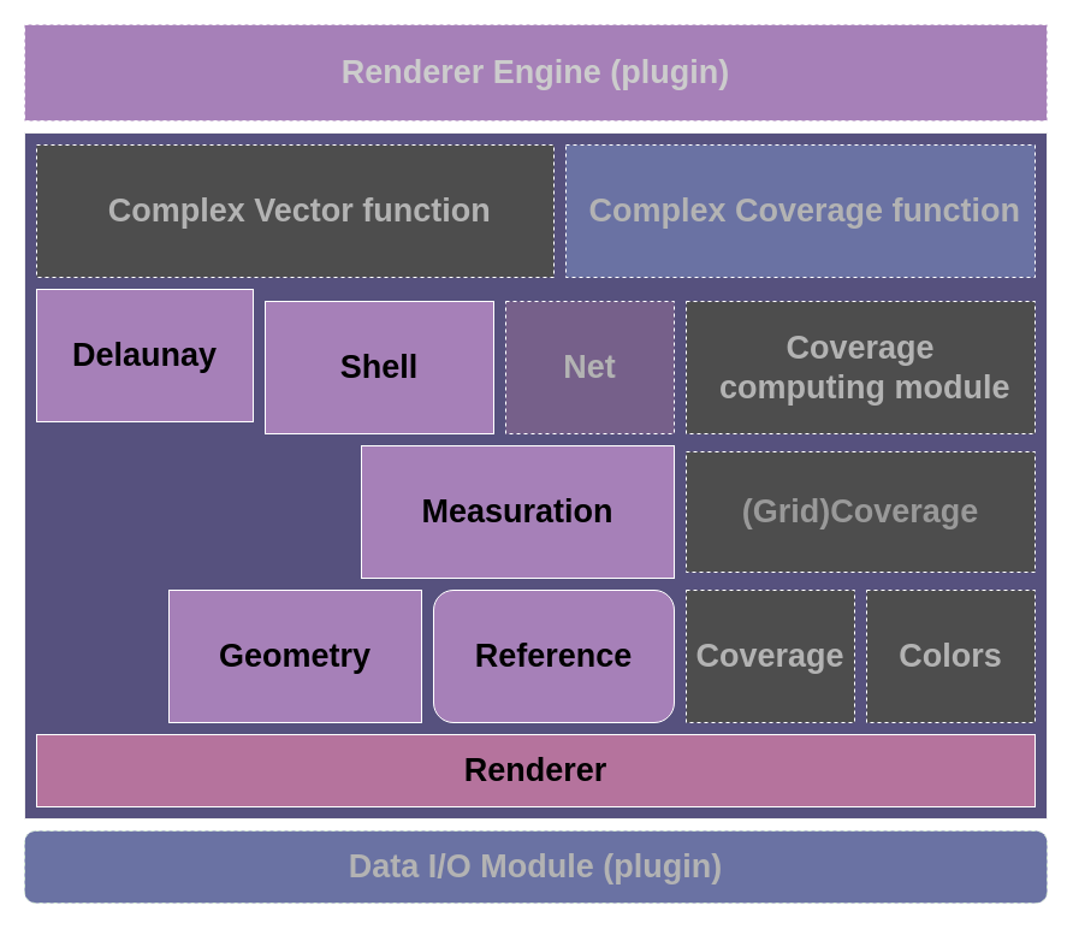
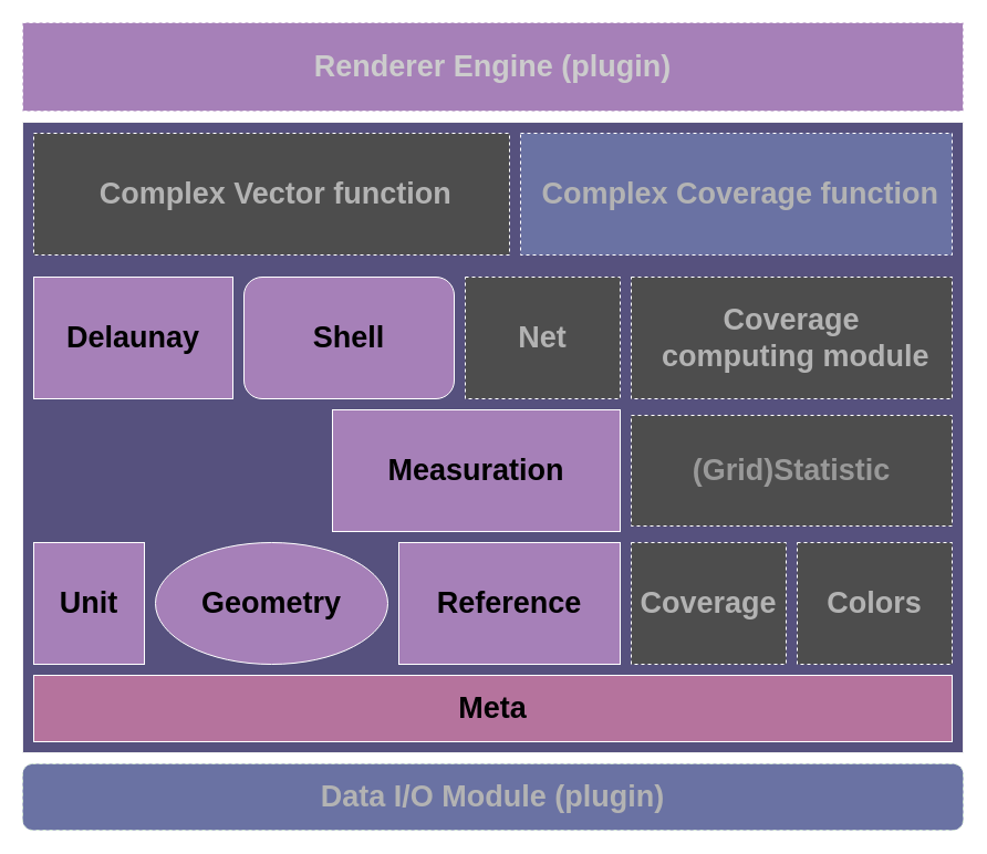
- <mxCell id="8" value="&lt;span style=&quot;font-size: 27px;&quot;&gt;&lt;b&gt;Delaunay&lt;/b&gt;&lt;/span&gt;" style="rounded=0;whiteSpace=wrap;html=1;fillColor=#A680B8;strokeColor=#FFFFFF;" parent="1" vertex="1"><mxGeometry x="30" y="240" width="180" height="110" as="geometry" /></mxCell>
+ <mxCell id="8" value="&lt;span style=&quot;font-size: 27px;&quot;&gt;&lt;b&gt;Delaunay&lt;/b&gt;&lt;/span&gt;" style="rounded=0;whiteSpace=wrap;html=1;fillColor=#A680B8;strokeColor=#FFFFFF;" parent="1" vertex="1"><mxGeometry x="30" y="250" width="180" height="110" as="geometry" /></mxCell>
- <mxCell id="9" value="&lt;span style=&quot;font-size: 27px;&quot;&gt;&lt;b&gt;Shell&lt;/b&gt;&lt;/span&gt;" style="rounded=0;whiteSpace=wrap;html=1;fillColor=#A680B8;strokeColor=#FFFFFF;" parent="1" vertex="1"><mxGeometry x="220" y="250" width="190" height="110" as="geometry" /></mxCell>
+ <mxCell id="9" value="&lt;span style=&quot;font-size: 27px;&quot;&gt;&lt;b&gt;Shell&lt;/b&gt;&lt;/span&gt;" style="whiteSpace=wrap;html=1;fillColor=#A680B8;strokeColor=#FFFFFF;rounded=1;" parent="1" vertex="1"><mxGeometry x="220" y="250" width="190" height="110" as="geometry" /></mxCell>
- <mxCell id="12" value="&lt;font color=&quot;#b3b3b3&quot;&gt;&lt;span style=&quot;font-size: 27px;&quot;&gt;&lt;b&gt;Net&lt;/b&gt;&lt;/span&gt;&lt;/font&gt;" style="rounded=0;whiteSpace=wrap;html=1;fillColor=#76608a;strokeColor=#FFFFFF;dashed=1;strokeWidth=1;fontColor=#ffffff;" parent="1" vertex="1"><mxGeometry x="420" y="250" width="140" height="110" as="geometry" /></mxCell>
+ <mxCell id="12" value="&lt;font color=&quot;#b3b3b3&quot;&gt;&lt;span style=&quot;font-size: 27px;&quot;&gt;&lt;b&gt;Net&lt;/b&gt;&lt;/span&gt;&lt;/font&gt;" style="rounded=0;whiteSpace=wrap;html=1;fillColor=#4d4d4d;strokeColor=#FFFFFF;dashed=1;strokeWidth=1;fontColor=#ffffff;" parent="1" vertex="1"><mxGeometry x="420" y="250" width="140" height="110" as="geometry" /></mxCell>
- <mxCell id="13" value="&lt;span style=&quot;font-size: 27px;&quot;&gt;&lt;b style=&quot;&quot;&gt;&lt;font color=&quot;#999999&quot;&gt;(Grid)Coverage&lt;/font&gt;&lt;/b&gt;&lt;/span&gt;" style="rounded=0;whiteSpace=wrap;html=1;fillColor=#4D4D4D;strokeColor=#FFFFFF;dashed=1;strokeWidth=1;" parent="1" vertex="1"><mxGeometry x="570" y="375" width="290" height="100" as="geometry" /></mxCell>
+ <mxCell id="13" value="&lt;span style=&quot;font-size: 27px;&quot;&gt;&lt;b style=&quot;&quot;&gt;&lt;font color=&quot;#999999&quot;&gt;(Grid)Statistic&lt;/font&gt;&lt;/b&gt;&lt;/span&gt;" style="rounded=0;whiteSpace=wrap;html=1;fillColor=#4D4D4D;strokeColor=#FFFFFF;dashed=1;strokeWidth=1;" parent="1" vertex="1"><mxGeometry x="570" y="375" width="290" height="100" as="geometry" /></mxCell>
+ <mxCell id="5" value="&lt;span style=&quot;font-size: 27px;&quot;&gt;&lt;b&gt;Unit&lt;/b&gt;&lt;/span&gt;" style="rounded=0;whiteSpace=wrap;html=1;fillColor=#A680B8;strokeColor=#FFFFFF;" parent="1" vertex="1"><mxGeometry x="30" y="490" width="100" height="110" as="geometry" /></mxCell>
- <mxCell id="4" value="&lt;span style=&quot;font-size: 27px;&quot;&gt;&lt;b&gt;Geometry&lt;/b&gt;&lt;/span&gt;" style="rounded=0;whiteSpace=wrap;html=1;fillColor=#A680B8;strokeColor=#FFFFFF;" parent="1" vertex="1"><mxGeometry x="140" y="490" width="210" height="110" as="geometry" /></mxCell>
+ <mxCell id="4" value="&lt;span style=&quot;font-size: 27px;&quot;&gt;&lt;b&gt;Geometry&lt;/b&gt;&lt;/span&gt;" style="ellipse;whiteSpace=wrap;html=1;fillColor=#A680B8;strokeColor=#FFFFFF;" parent="1" vertex="1"><mxGeometry x="140" y="490" width="210" height="110" as="geometry" /></mxCell>
- <mxCell id="6" value="&lt;span style=&quot;font-size: 27px;&quot;&gt;&lt;b&gt;Reference&lt;/b&gt;&lt;/span&gt;" style="whiteSpace=wrap;html=1;fillColor=#A680B8;strokeColor=#FFFFFF;rounded=1;" parent="1" vertex="1"><mxGeometry x="360" y="490" width="200" height="110" as="geometry" /></mxCell>
+ <mxCell id="6" value="&lt;span style=&quot;font-size: 27px;&quot;&gt;&lt;b&gt;Reference&lt;/b&gt;&lt;/span&gt;" style="rounded=0;whiteSpace=wrap;html=1;fillColor=#A680B8;strokeColor=#FFFFFF;" parent="1" vertex="1"><mxGeometry x="360" y="490" width="200" height="110" as="geometry" /></mxCell>
- <mxCell id="3" value="&lt;b&gt;&lt;font style=&quot;font-size: 27px;&quot;&gt;Renderer&lt;/font&gt;&lt;/b&gt;" style="rounded=0;whiteSpace=wrap;html=1;fillColor=#B5739D;strokeColor=#FFFFFF;" parent="1" vertex="1"><mxGeometry x="30" y="610" width="830" height="60" as="geometry" /></mxCell>
+ <mxCell id="3" value="&lt;b&gt;&lt;font style=&quot;font-size: 27px;&quot;&gt;Meta&lt;/font&gt;&lt;/b&gt;" style="rounded=0;whiteSpace=wrap;html=1;fillColor=#B5739D;strokeColor=#FFFFFF;" parent="1" vertex="1"><mxGeometry x="30" y="610" width="830" height="60" as="geometry" /></mxCell>
